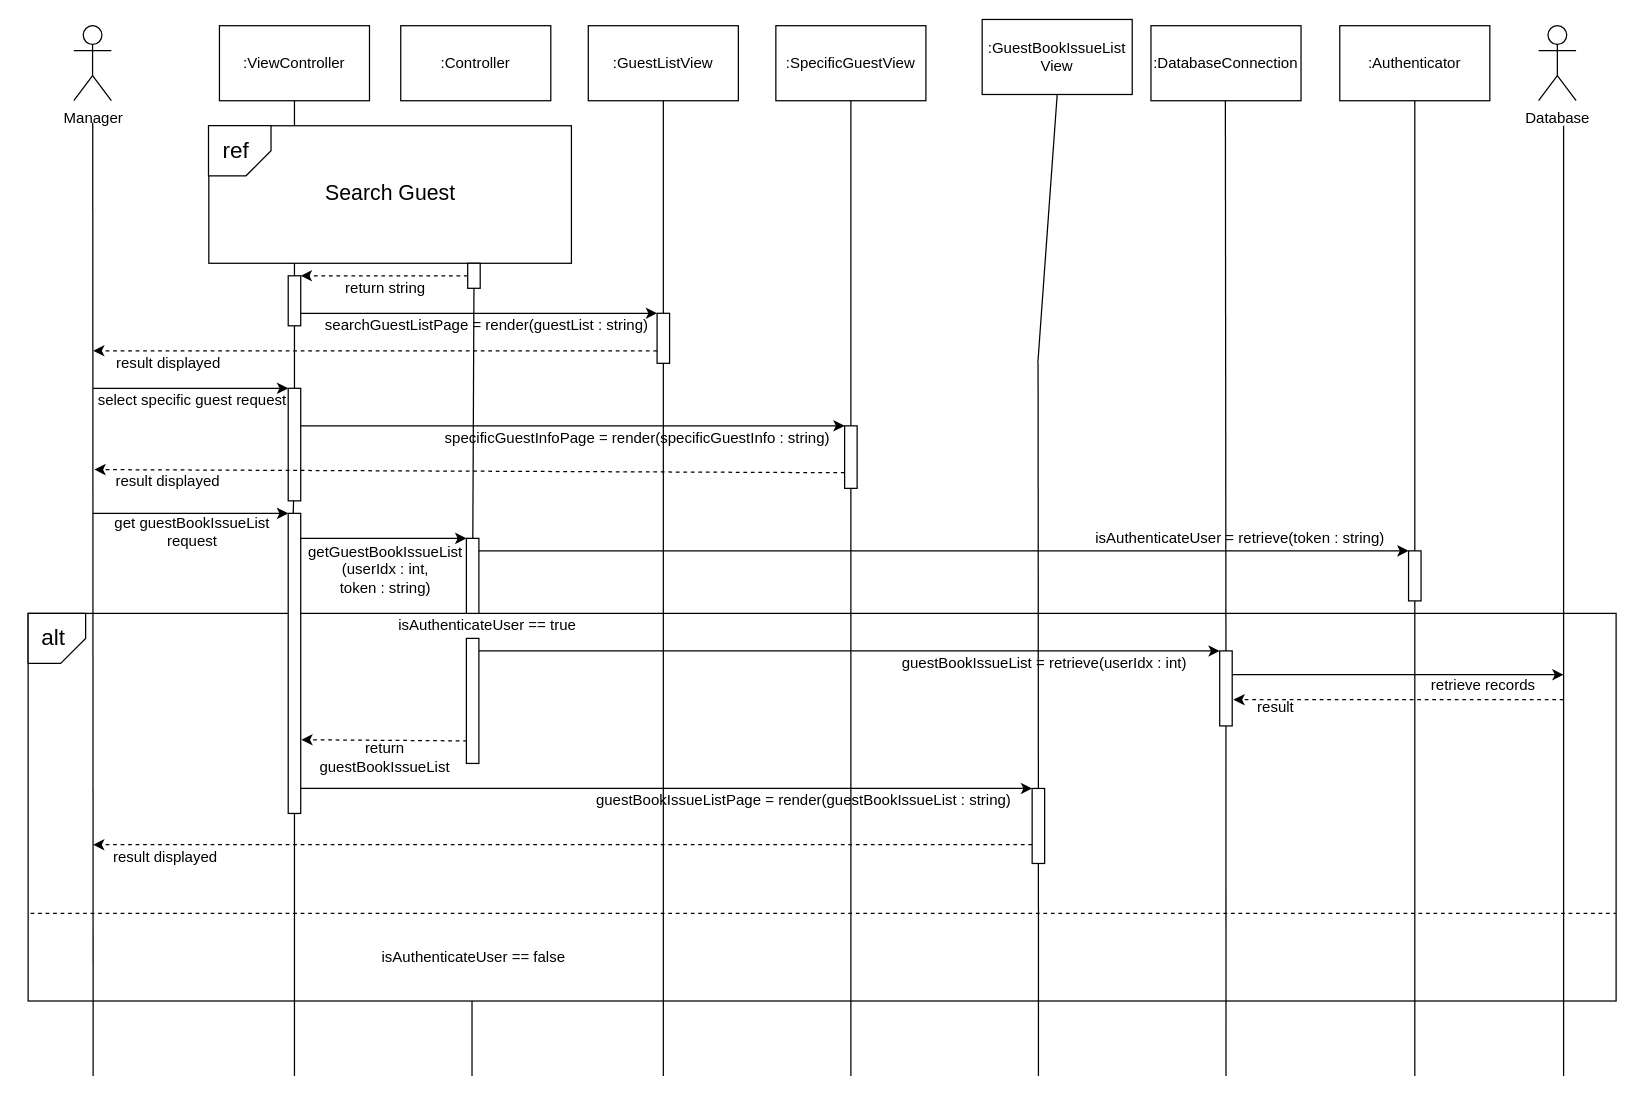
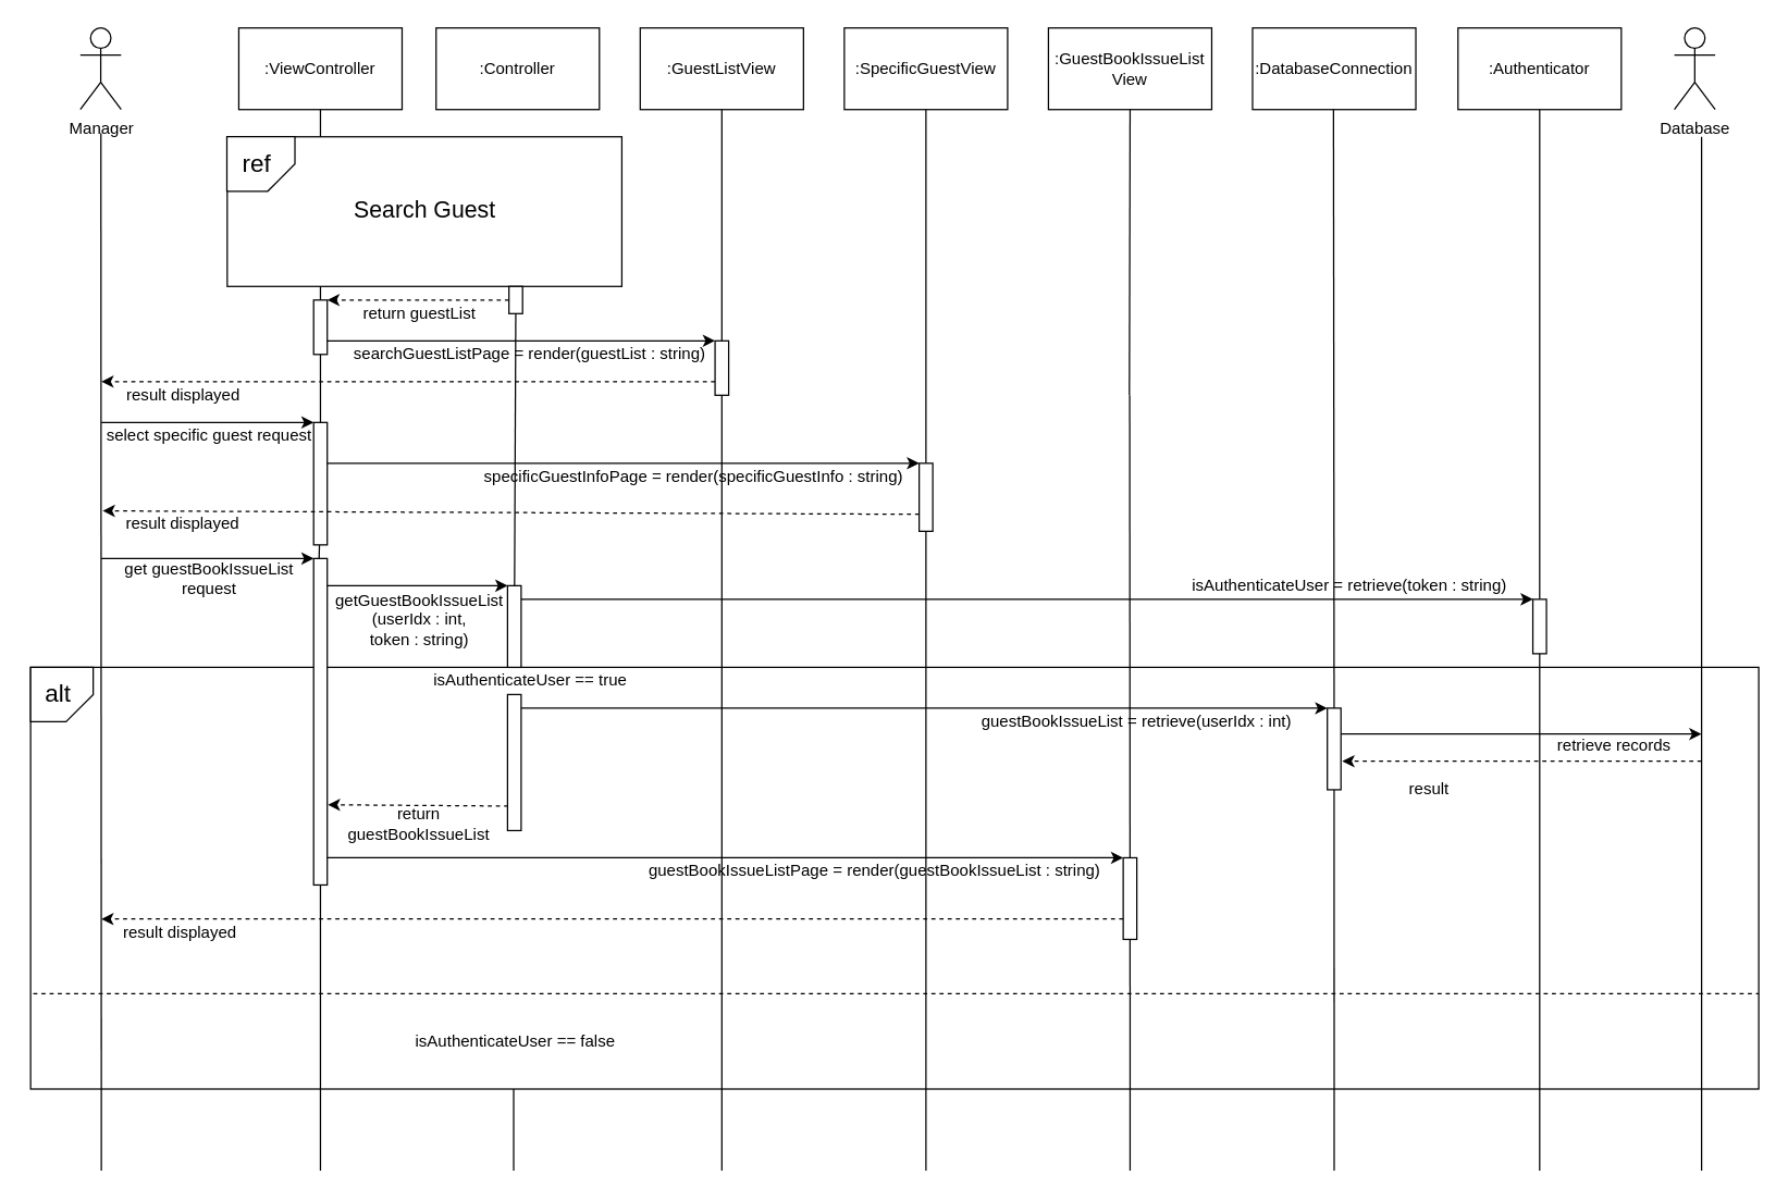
- <mxCell id="9" value="&lt;div style=&quot;text-align: right&quot;&gt;&lt;span&gt;:GuestBookIssueList&lt;/span&gt;&lt;/div&gt;View" style="rounded=0;whiteSpace=wrap;html=1;" parent="1" vertex="1"><mxGeometry x="785" y="15" width="120" height="60" as="geometry" /></mxCell>
+ <mxCell id="9" value="&lt;div style=&quot;text-align: right&quot;&gt;&lt;span&gt;:GuestBookIssueList&lt;/span&gt;&lt;/div&gt;View" style="rounded=0;whiteSpace=wrap;html=1;" parent="1" vertex="1"><mxGeometry x="770" y="20" width="120" height="60" as="geometry" /></mxCell>
- <mxCell id="29" value="return string" style="text;html=1;strokeColor=none;fillColor=none;align=center;verticalAlign=middle;whiteSpace=wrap;rounded=0;" parent="1" vertex="1"><mxGeometry x="257.5" y="220" width="100" height="20" as="geometry" /></mxCell>
+ <mxCell id="29" value="return guestList" style="text;html=1;strokeColor=none;fillColor=none;align=center;verticalAlign=middle;whiteSpace=wrap;rounded=0;" parent="1" vertex="1"><mxGeometry x="257.5" y="220" width="100" height="20" as="geometry" /></mxCell>
- <mxCell id="60" value="result" style="text;html=1;strokeColor=none;fillColor=none;align=center;verticalAlign=middle;whiteSpace=wrap;rounded=0;" parent="1" vertex="1"><mxGeometry x="999.96" y="550" width="40" height="30" as="geometry" /></mxCell>
+ <mxCell id="60" value="result" style="text;html=1;strokeColor=none;fillColor=none;align=center;verticalAlign=middle;whiteSpace=wrap;rounded=0;" parent="1" vertex="1"><mxGeometry x="1029.96" y="565" width="40" height="30" as="geometry" /></mxCell>
